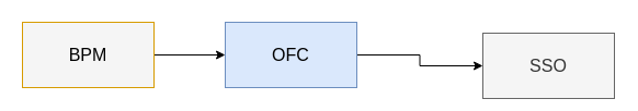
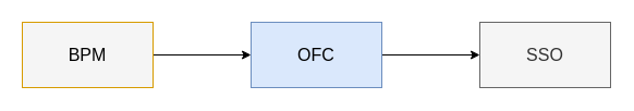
- <mxCell id="5" value="OFC" style="rounded=0;whiteSpace=wrap;html=1;fontSize=16;fillColor=#dae8fc;strokeColor=#6c8ebf;" vertex="1" parent="1"><mxGeometry x="205" y="20" width="120" height="60" as="geometry" /></mxCell>
+ <mxCell id="5" value="OFC" style="rounded=0;whiteSpace=wrap;html=1;fontSize=16;fillColor=#dae8fc;strokeColor=#6c8ebf;" vertex="1" parent="1"><mxGeometry x="230" y="20" width="120" height="60" as="geometry" /></mxCell>
- <mxCell id="6" value="SSO" style="rounded=0;whiteSpace=wrap;html=1;fontSize=16;fillColor=#f5f5f5;strokeColor=#666666;fontColor=#333333;" vertex="1" parent="1"><mxGeometry x="440" y="30" width="120" height="60" as="geometry" /></mxCell>
+ <mxCell id="6" value="SSO" style="rounded=0;whiteSpace=wrap;html=1;fontSize=16;fillColor=#f5f5f5;strokeColor=#666666;fontColor=#333333;" vertex="1" parent="1"><mxGeometry x="440" y="20" width="120" height="60" as="geometry" /></mxCell>
